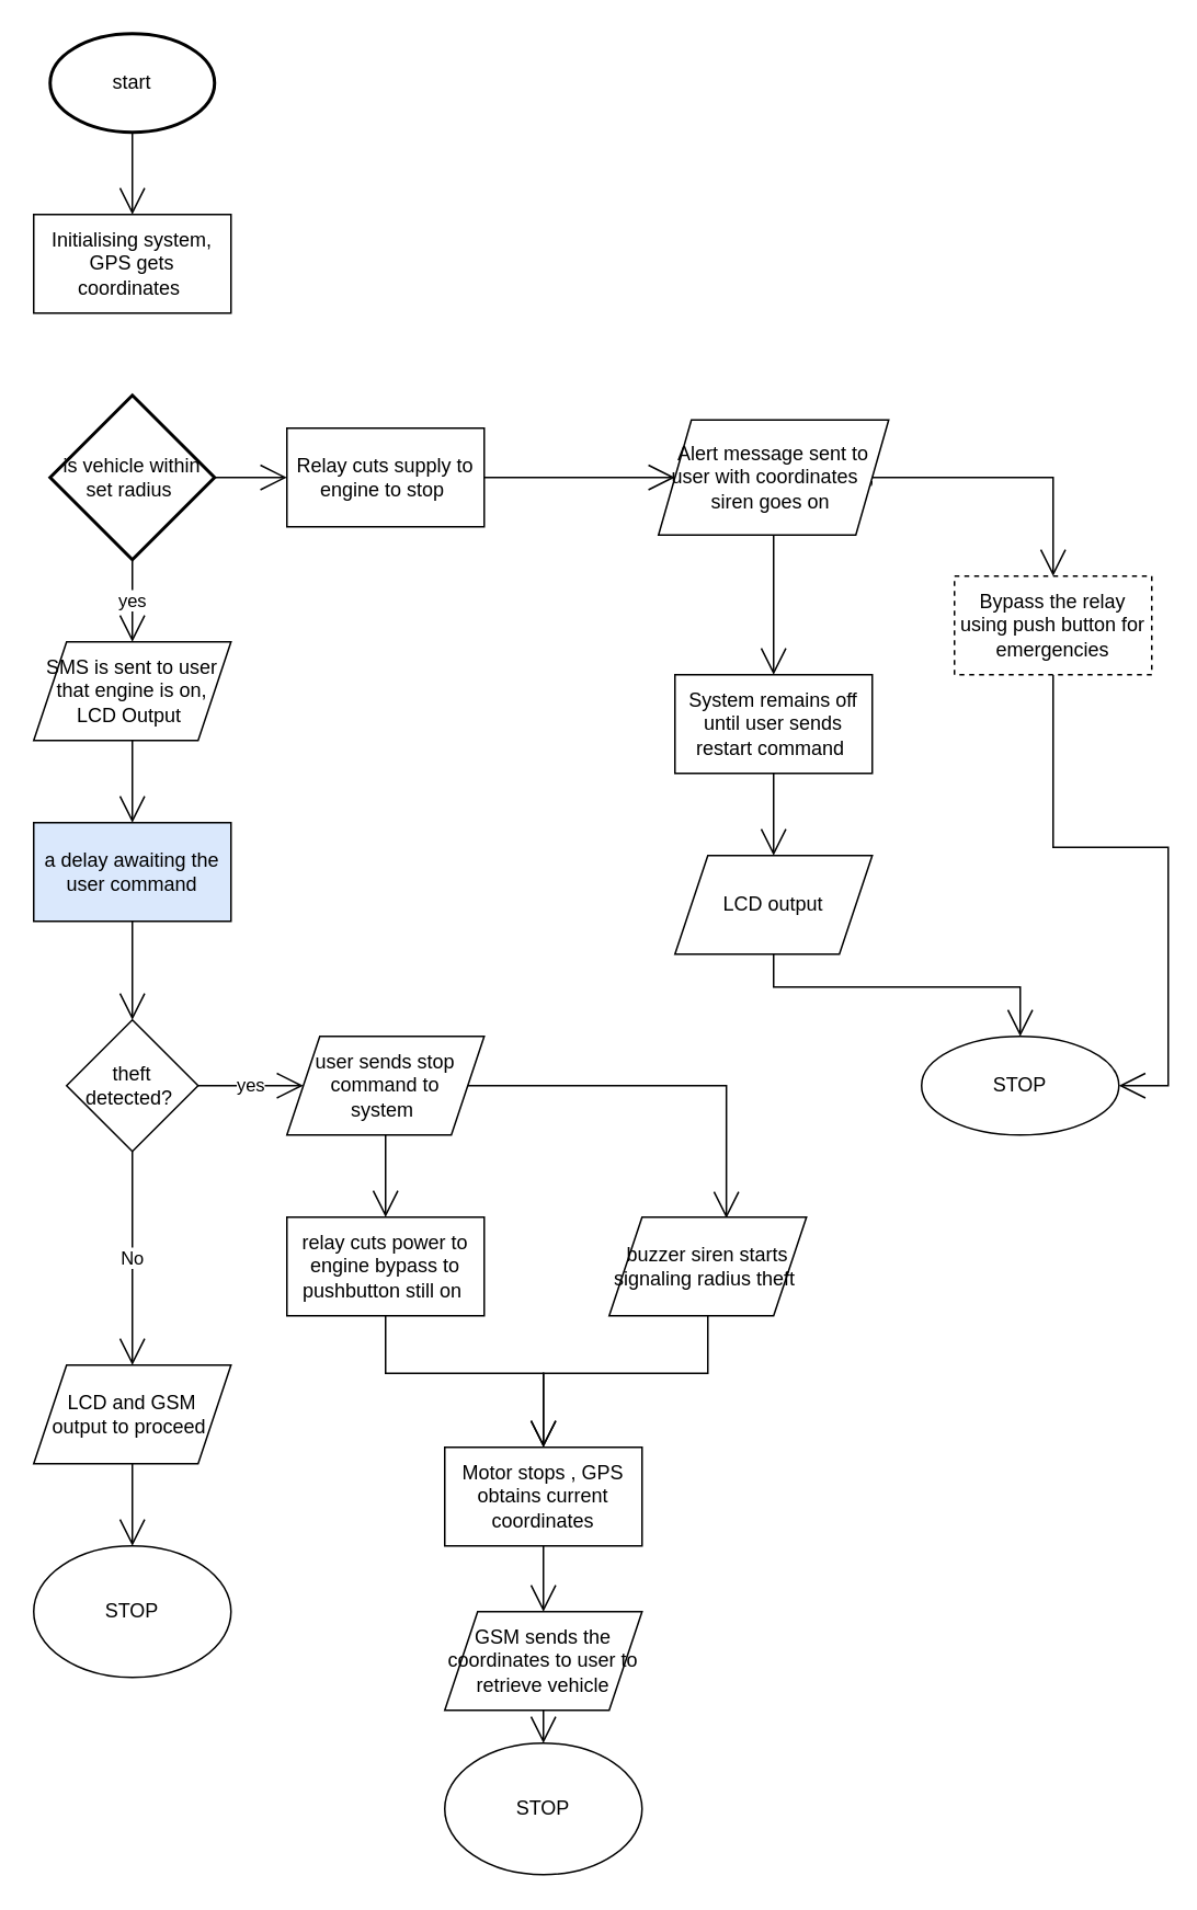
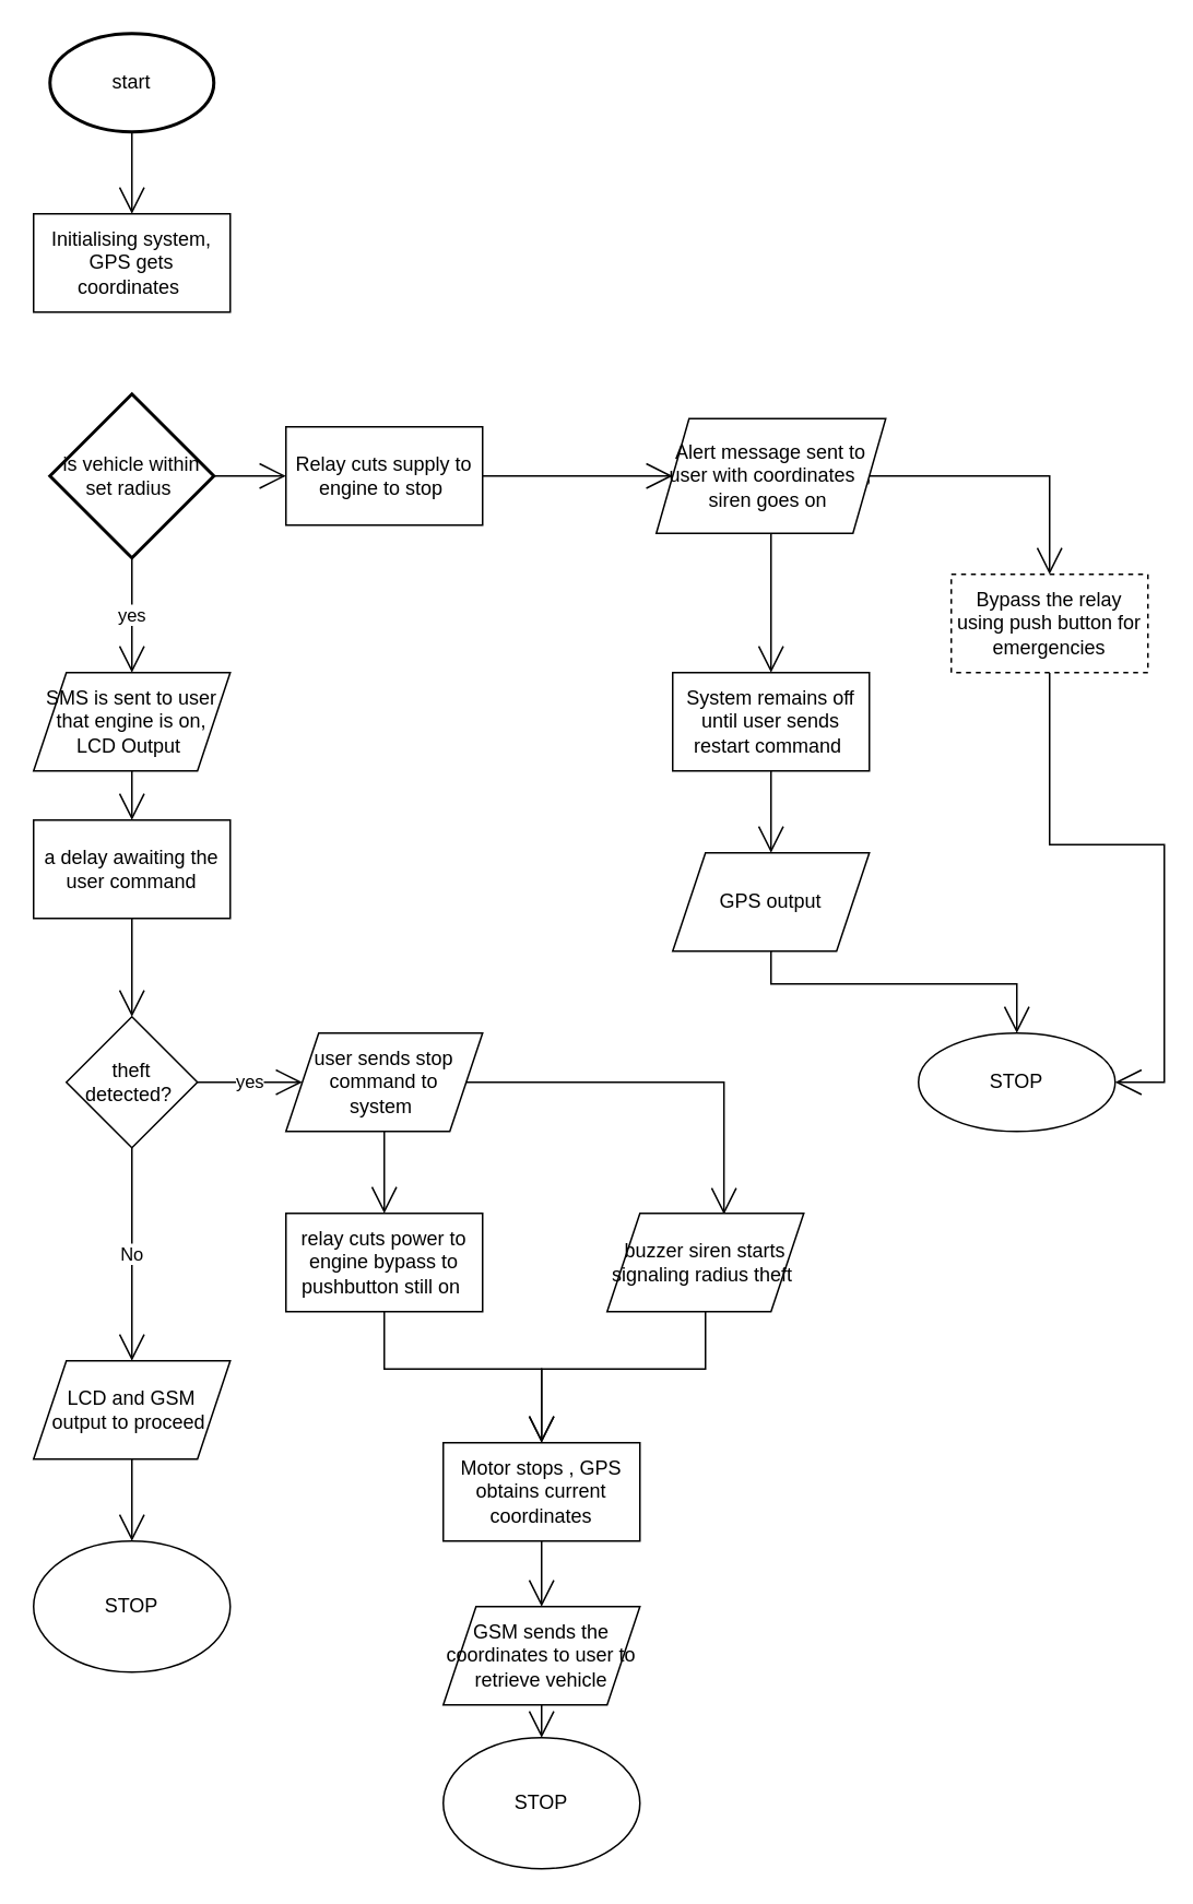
- <mxCell id="5" value="SMS is sent to user that engine is on, LCD Output&amp;nbsp;" style="shape=parallelogram;perimeter=parallelogramPerimeter;whiteSpace=wrap;html=1;fixedSize=1;hachureGap=4;" vertex="1" parent="1"><mxGeometry x="20" y="390" width="120" height="60" as="geometry" /></mxCell>
+ <mxCell id="5" value="SMS is sent to user that engine is on, LCD Output&amp;nbsp;" style="shape=parallelogram;perimeter=parallelogramPerimeter;whiteSpace=wrap;html=1;fixedSize=1;hachureGap=4;" vertex="1" parent="1"><mxGeometry x="20" y="410" width="120" height="60" as="geometry" /></mxCell>
- <mxCell id="8" value="a delay awaiting the user command" style="rounded=0;whiteSpace=wrap;html=1;hachureGap=4;fillColor=#dae8fc;" vertex="1" parent="1"><mxGeometry x="20" y="500" width="120" height="60" as="geometry" /></mxCell>
+ <mxCell id="8" value="a delay awaiting the user command" style="rounded=0;whiteSpace=wrap;html=1;hachureGap=4;" vertex="1" parent="1"><mxGeometry x="20" y="500" width="120" height="60" as="geometry" /></mxCell>
- <mxCell id="42" value="LCD output" style="shape=parallelogram;perimeter=parallelogramPerimeter;whiteSpace=wrap;html=1;fixedSize=1;hachureGap=4;" vertex="1" parent="1"><mxGeometry x="410" y="520" width="120" height="60" as="geometry" /></mxCell>
+ <mxCell id="42" value="GPS output" style="shape=parallelogram;perimeter=parallelogramPerimeter;whiteSpace=wrap;html=1;fixedSize=1;hachureGap=4;" vertex="1" parent="1"><mxGeometry x="410" y="520" width="120" height="60" as="geometry" /></mxCell>
